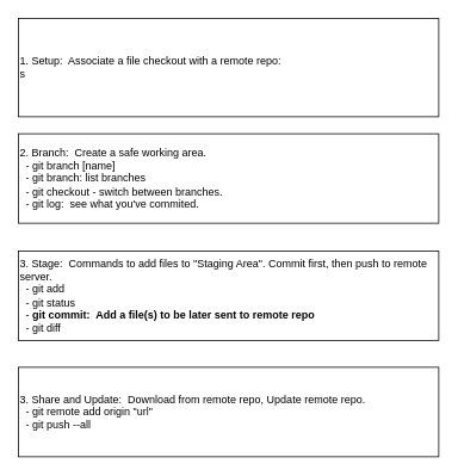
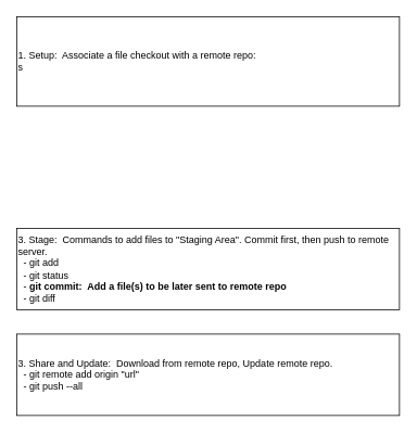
- <mxCell id="3" value="2. Branch:&amp;nbsp; Create a safe working area.&lt;br&gt;&amp;nbsp; - git branch [name]&lt;br&gt;&amp;nbsp; - git branch: list branches&lt;br&gt;&amp;nbsp; - git checkout - switch between branches.&lt;br&gt;&amp;nbsp; - git log:&amp;nbsp; see what you've commited." style="rounded=0;whiteSpace=wrap;html=1;align=left;" vertex="1" parent="1"><mxGeometry x="20" y="149" width="470" height="100" as="geometry" /></mxCell>
